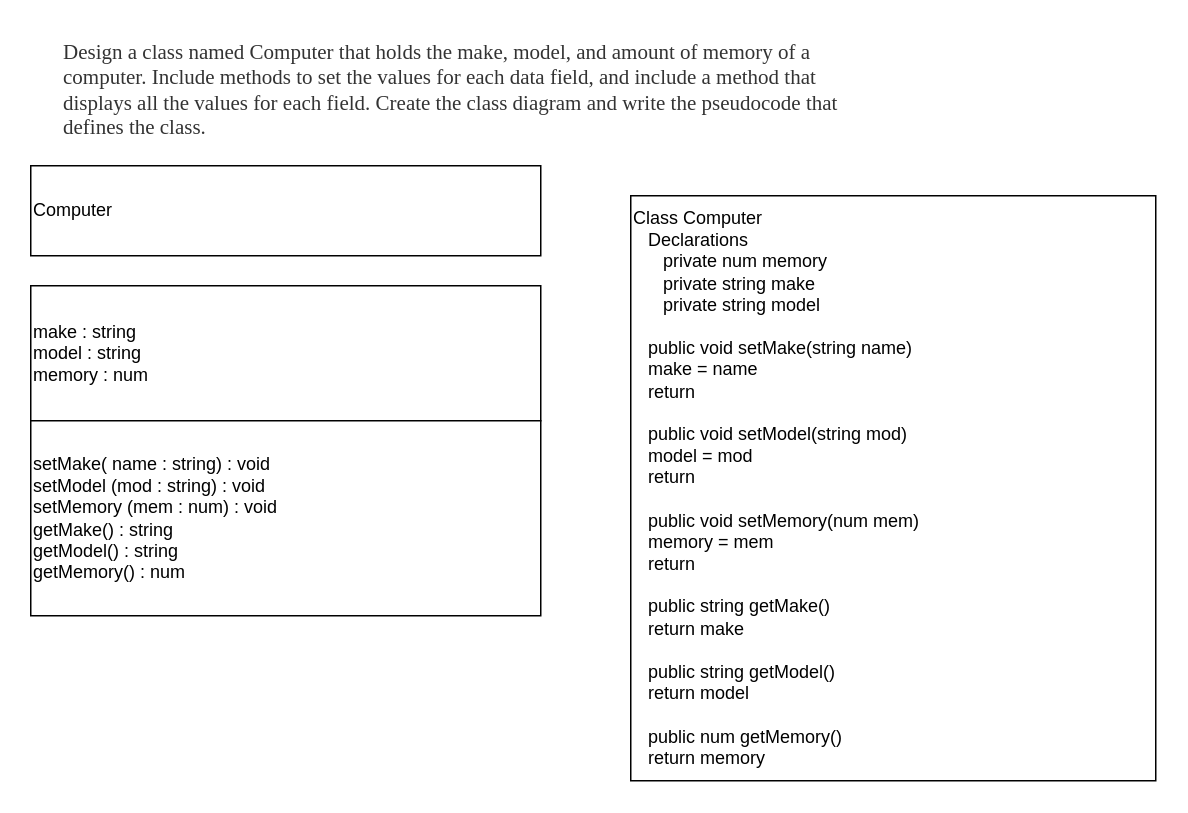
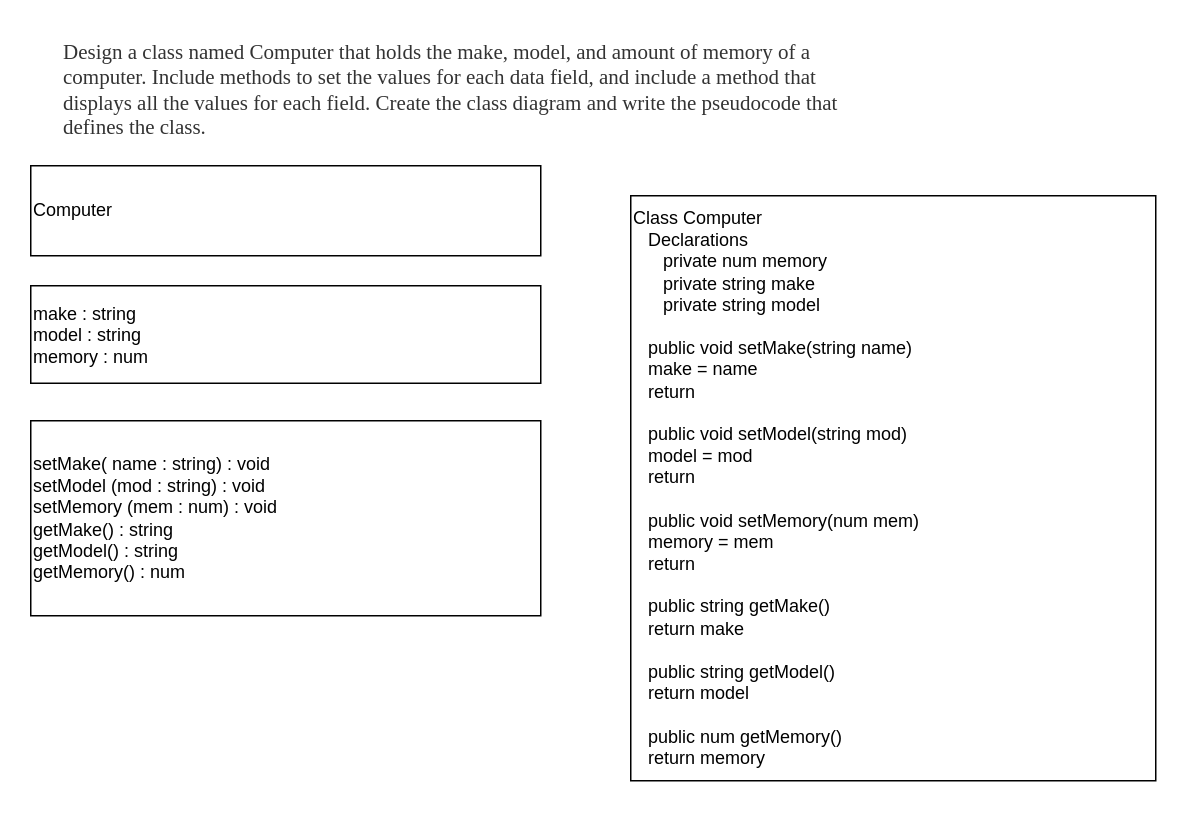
- <mxCell id="4" value="make : string&lt;br&gt;model : string&lt;br&gt;memory : num" style="whiteSpace=wrap;html=1;align=left;" vertex="1" parent="1"><mxGeometry x="20" y="190" width="340" height="90" as="geometry" /></mxCell>
+ <mxCell id="4" value="make : string&lt;br&gt;model : string&lt;br&gt;memory : num" style="whiteSpace=wrap;html=1;align=left;" vertex="1" parent="1"><mxGeometry x="20" y="190" width="340" height="65" as="geometry" /></mxCell>
